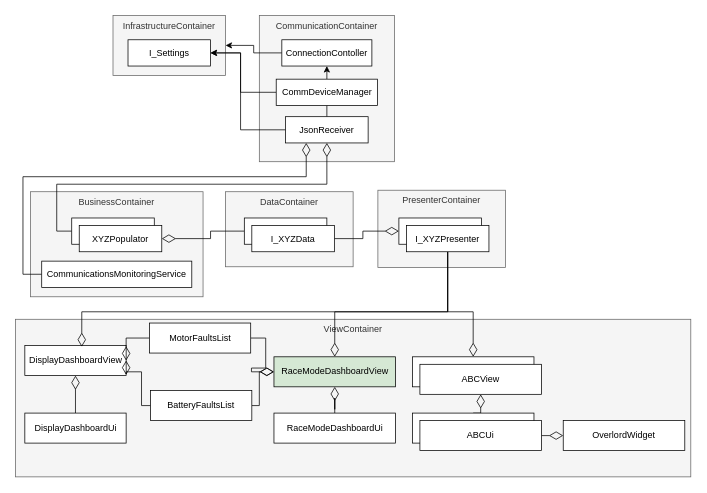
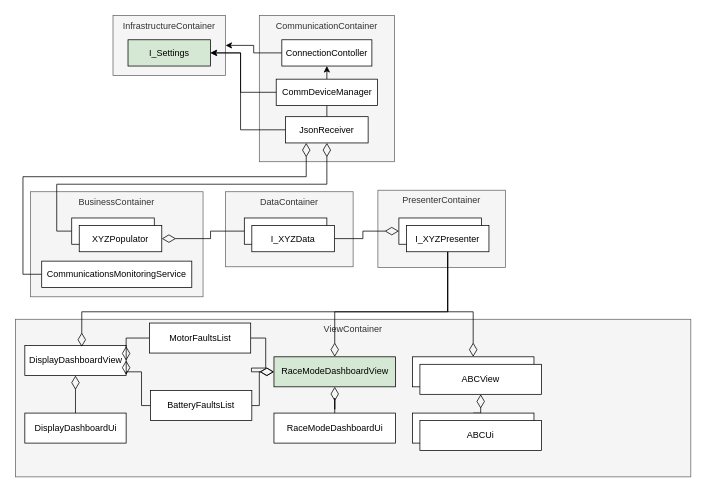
- <mxCell id="11" value="I_Settings" style="rounded=0;whiteSpace=wrap;html=1;" parent="1" vertex="1"><mxGeometry x="170" y="52.5" width="110" height="35" as="geometry" /></mxCell>
+ <mxCell id="11" value="I_Settings" style="rounded=0;whiteSpace=wrap;html=1;fillColor=#d5e8d4;" parent="1" vertex="1"><mxGeometry x="170" y="52.5" width="110" height="35" as="geometry" /></mxCell>
- <mxCell id="38" style="edgeStyle=orthogonalEdgeStyle;rounded=0;orthogonalLoop=1;jettySize=auto;html=1;exitX=1;exitY=0.5;exitDx=0;exitDy=0;entryX=0;entryY=0.5;entryDx=0;entryDy=0;endArrow=diamondThin;endFill=0;endSize=16;" edge="1" parent="1" source="39" target="49"><mxGeometry relative="1" as="geometry" /></mxCell>
- <mxCell id="49" value="OverlordWidget" style="rounded=0;whiteSpace=wrap;html=1;" vertex="1" parent="1"><mxGeometry x="750" y="560" width="162" height="40" as="geometry" /></mxCell>
